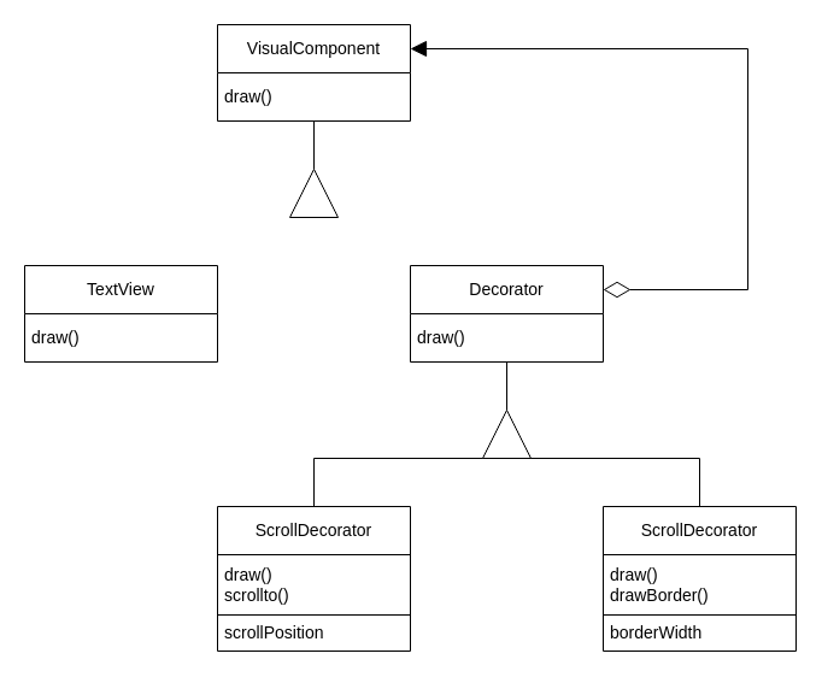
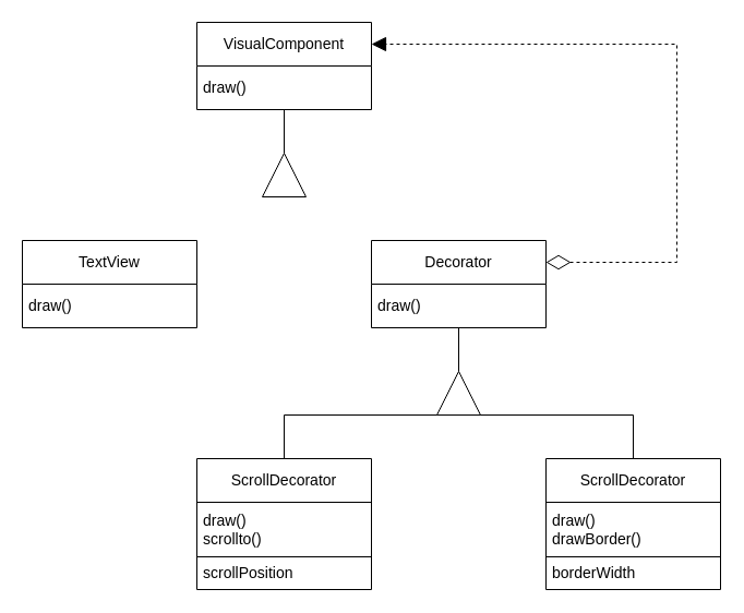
- <mxCell id="10" value="" style="endArrow=block;html=1;rounded=0;fontSize=14;entryX=1;entryY=0.25;entryDx=0;entryDy=0;exitX=1;exitY=0.25;exitDx=0;exitDy=0;startArrow=diamondThin;startFill=0;endSize=11;startSize=20;endFill=1;" edge="1" parent="1" source="6" target="2"><mxGeometry width="50" height="50" relative="1" as="geometry"><mxPoint x="610" y="310" as="sourcePoint" /><mxPoint x="660" y="260" as="targetPoint" /><Array as="points"><mxPoint x="620" y="240" /><mxPoint x="620" y="40" /></Array></mxGeometry></mxCell>
+ <mxCell id="10" value="" style="endArrow=block;html=1;rounded=0;fontSize=14;entryX=1;entryY=0.25;entryDx=0;entryDy=0;exitX=1;exitY=0.25;exitDx=0;exitDy=0;startArrow=diamondThin;startFill=0;endSize=11;startSize=20;endFill=1;dashed=1;" edge="1" parent="1" source="6" target="2"><mxGeometry width="50" height="50" relative="1" as="geometry"><mxPoint x="610" y="310" as="sourcePoint" /><mxPoint x="660" y="260" as="targetPoint" /><Array as="points"><mxPoint x="620" y="240" /><mxPoint x="620" y="40" /></Array></mxGeometry></mxCell>
